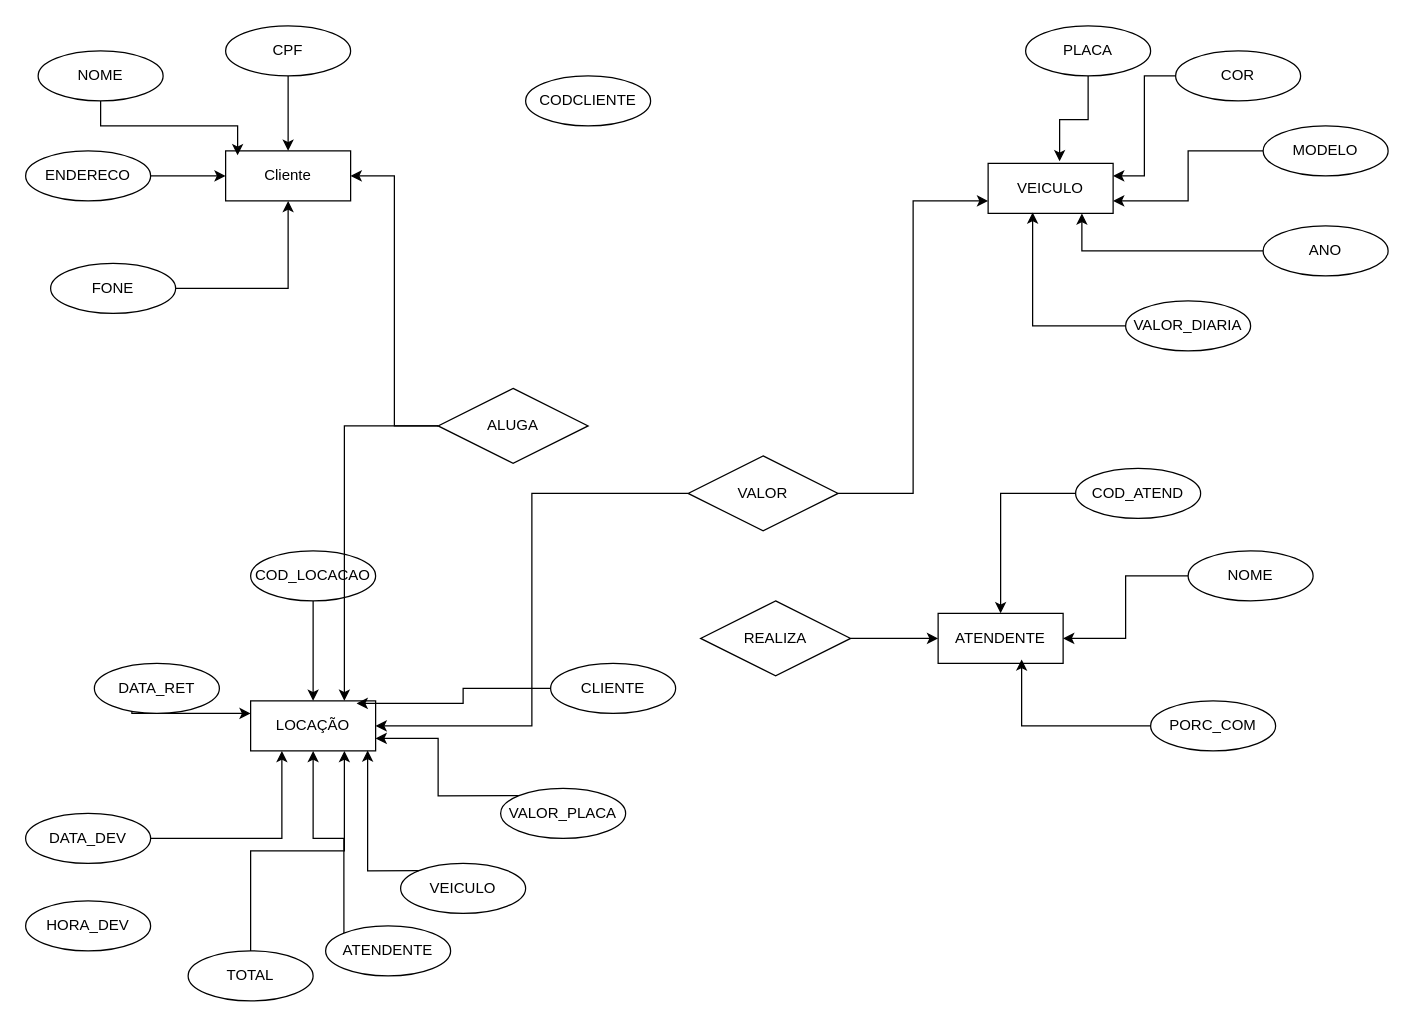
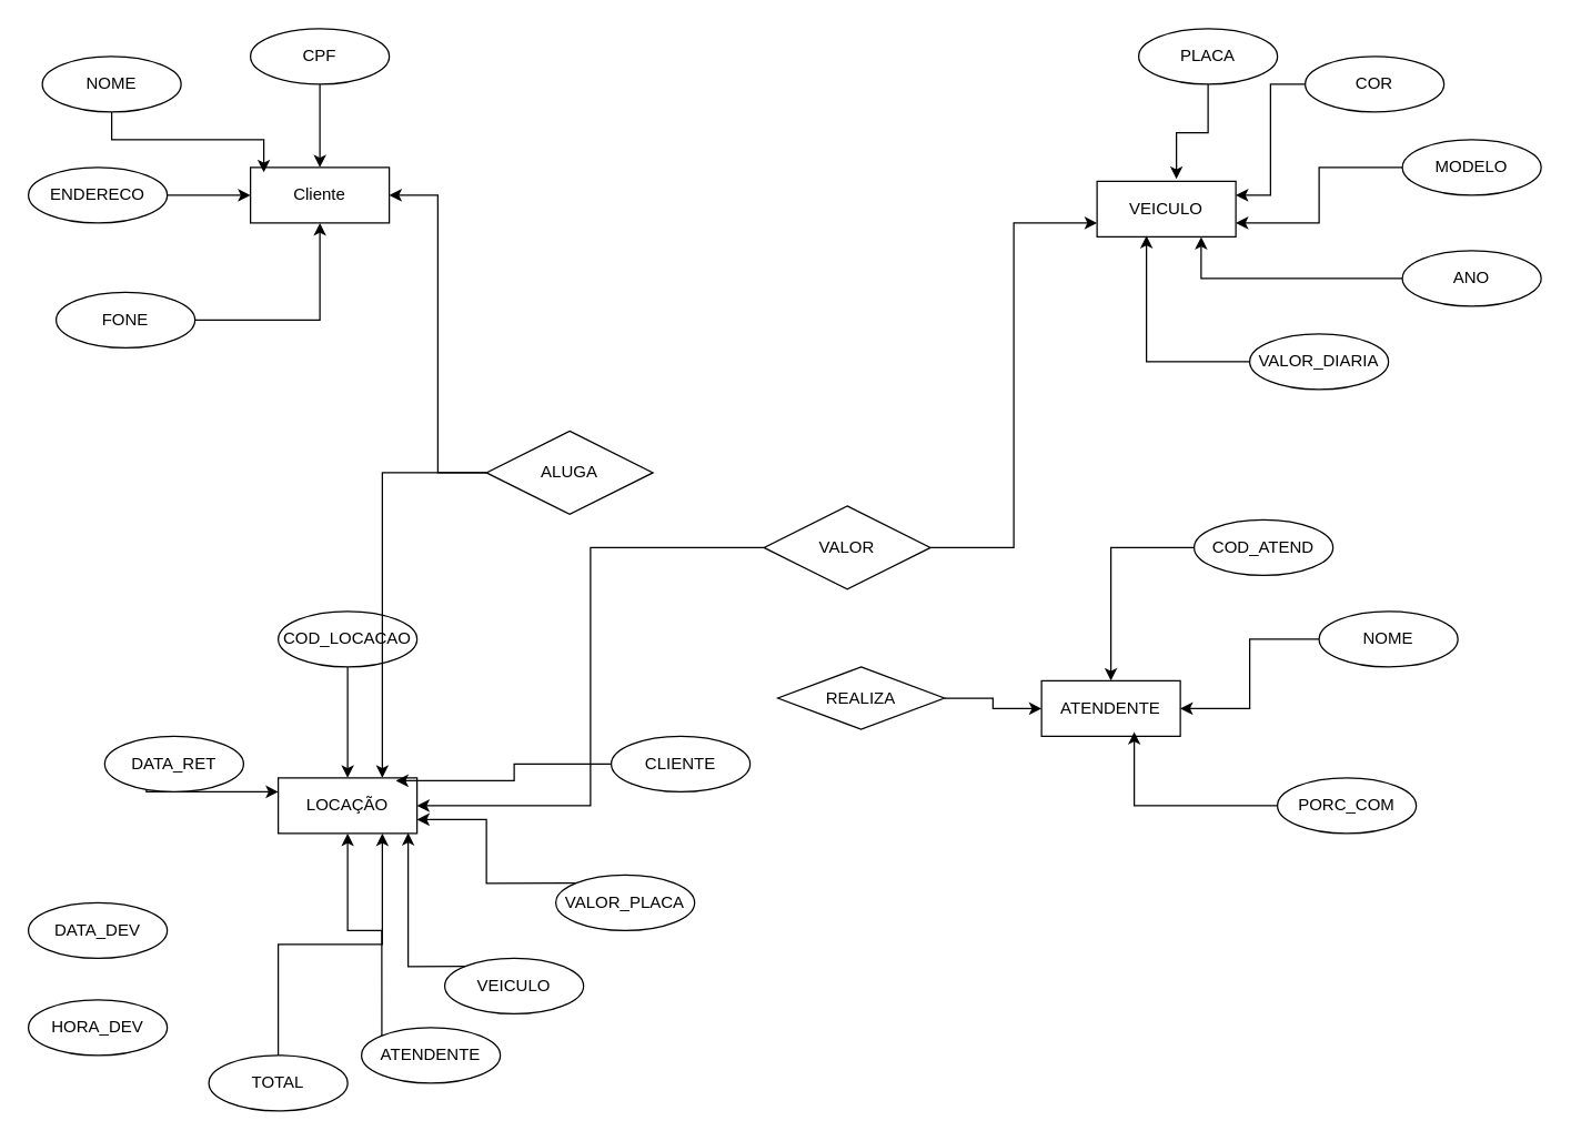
- <mxCell id="10" value="CODCLIENTE" style="ellipse;whiteSpace=wrap;html=1;align=center;" vertex="1" parent="1"><mxGeometry x="420" y="60" width="100" height="40" as="geometry" /></mxCell>
- <mxCell id="55" value="REALIZA" style="shape=rhombus;perimeter=rhombusPerimeter;whiteSpace=wrap;html=1;align=center;" vertex="1" parent="1"><mxGeometry x="560" y="480" width="120" height="60" as="geometry" /></mxCell>
+ <mxCell id="55" value="REALIZA" style="shape=rhombus;perimeter=rhombusPerimeter;whiteSpace=wrap;html=1;align=center;" vertex="1" parent="1"><mxGeometry x="560" y="480" width="120" height="45" as="geometry" /></mxCell>
- <mxCell id="35" style="edgeStyle=orthogonalEdgeStyle;rounded=0;orthogonalLoop=1;jettySize=auto;html=1;entryX=0.25;entryY=1;entryDx=0;entryDy=0;" edge="1" parent="1" source="36" target="30"><mxGeometry relative="1" as="geometry" /></mxCell>
